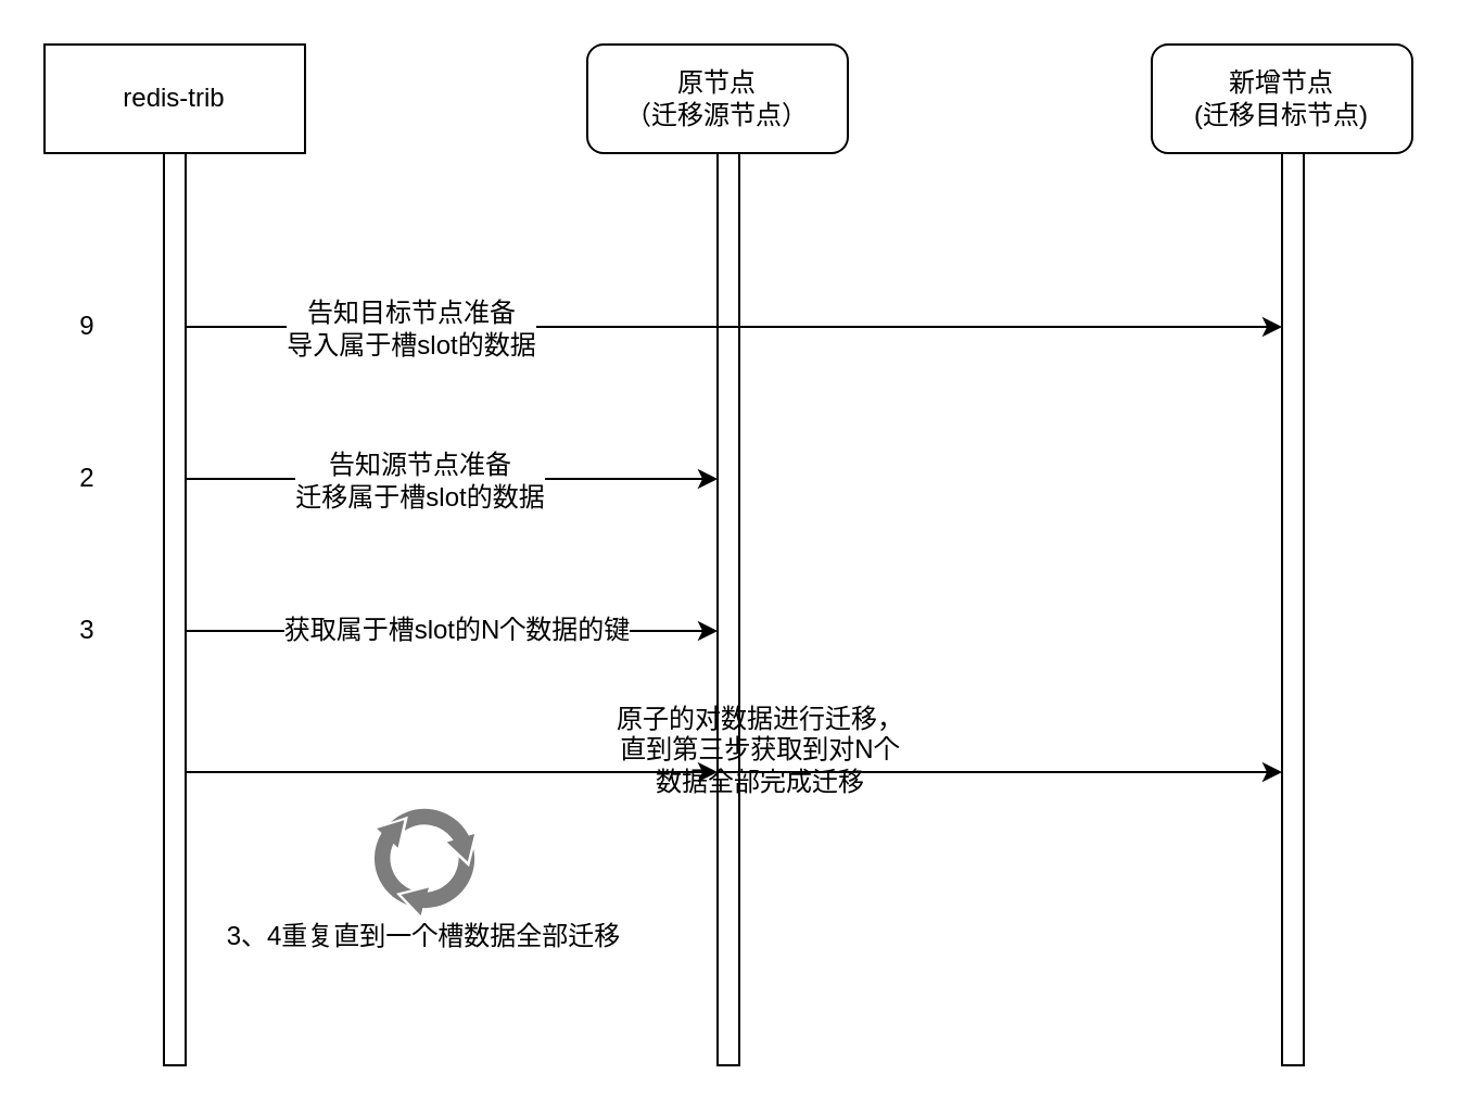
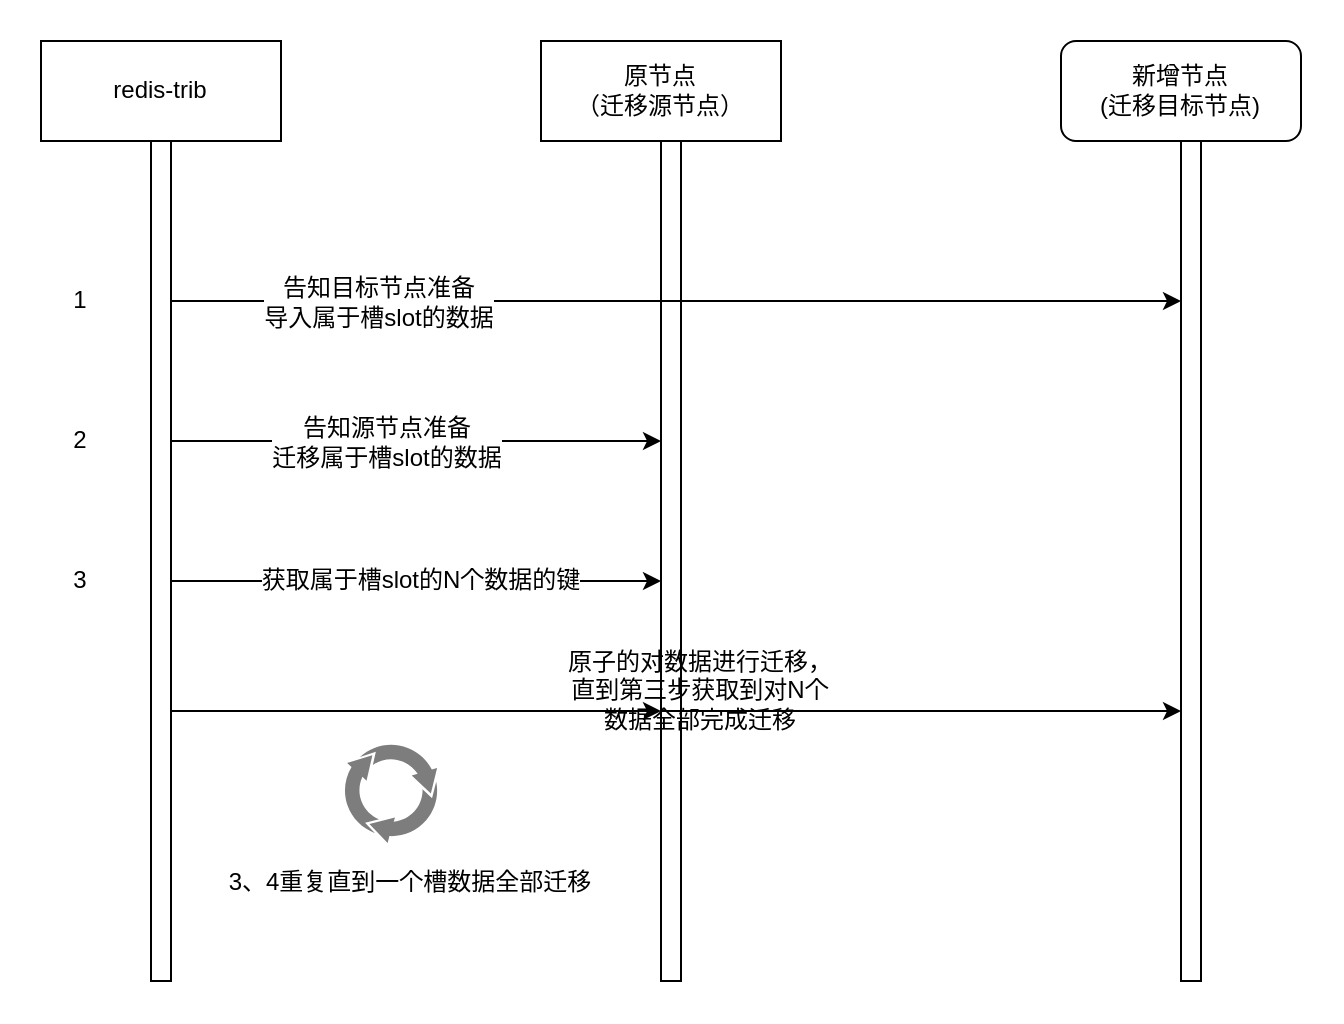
- <mxCell id="4" value="原节点&lt;br&gt;（迁移源节点）&lt;br&gt;" style="rounded=1;whiteSpace=wrap;html=1;" vertex="1" parent="1"><mxGeometry x="270" y="20" width="120" height="50" as="geometry" /></mxCell>
+ <mxCell id="4" value="原节点&lt;br&gt;（迁移源节点）&lt;br&gt;" style="whiteSpace=wrap;html=1;rounded=0;" vertex="1" parent="1"><mxGeometry x="270" y="20" width="120" height="50" as="geometry" /></mxCell>
- <mxCell id="16" value="9" style="text;html=1;strokeColor=none;fillColor=none;align=center;verticalAlign=middle;whiteSpace=wrap;rounded=0;" vertex="1" parent="1"><mxGeometry x="20" y="140" width="40" height="20" as="geometry" /></mxCell>
+ <mxCell id="16" value="1" style="text;html=1;strokeColor=none;fillColor=none;align=center;verticalAlign=middle;whiteSpace=wrap;rounded=0;" vertex="1" parent="1"><mxGeometry x="20" y="140" width="40" height="20" as="geometry" /></mxCell>
- <mxCell id="22" value="3、4重复直到一个槽数据全部迁移" style="text;html=1;strokeColor=none;fillColor=none;align=center;verticalAlign=middle;whiteSpace=wrap;rounded=0;" vertex="1" parent="1"><mxGeometry x="90" y="423" width="210" height="16" as="geometry" /></mxCell>
+ <mxCell id="22" value="3、4重复直到一个槽数据全部迁移" style="text;html=1;strokeColor=none;fillColor=none;align=center;verticalAlign=middle;whiteSpace=wrap;rounded=0;" vertex="1" parent="1"><mxGeometry x="100" y="433" width="210" height="16" as="geometry" /></mxCell>
